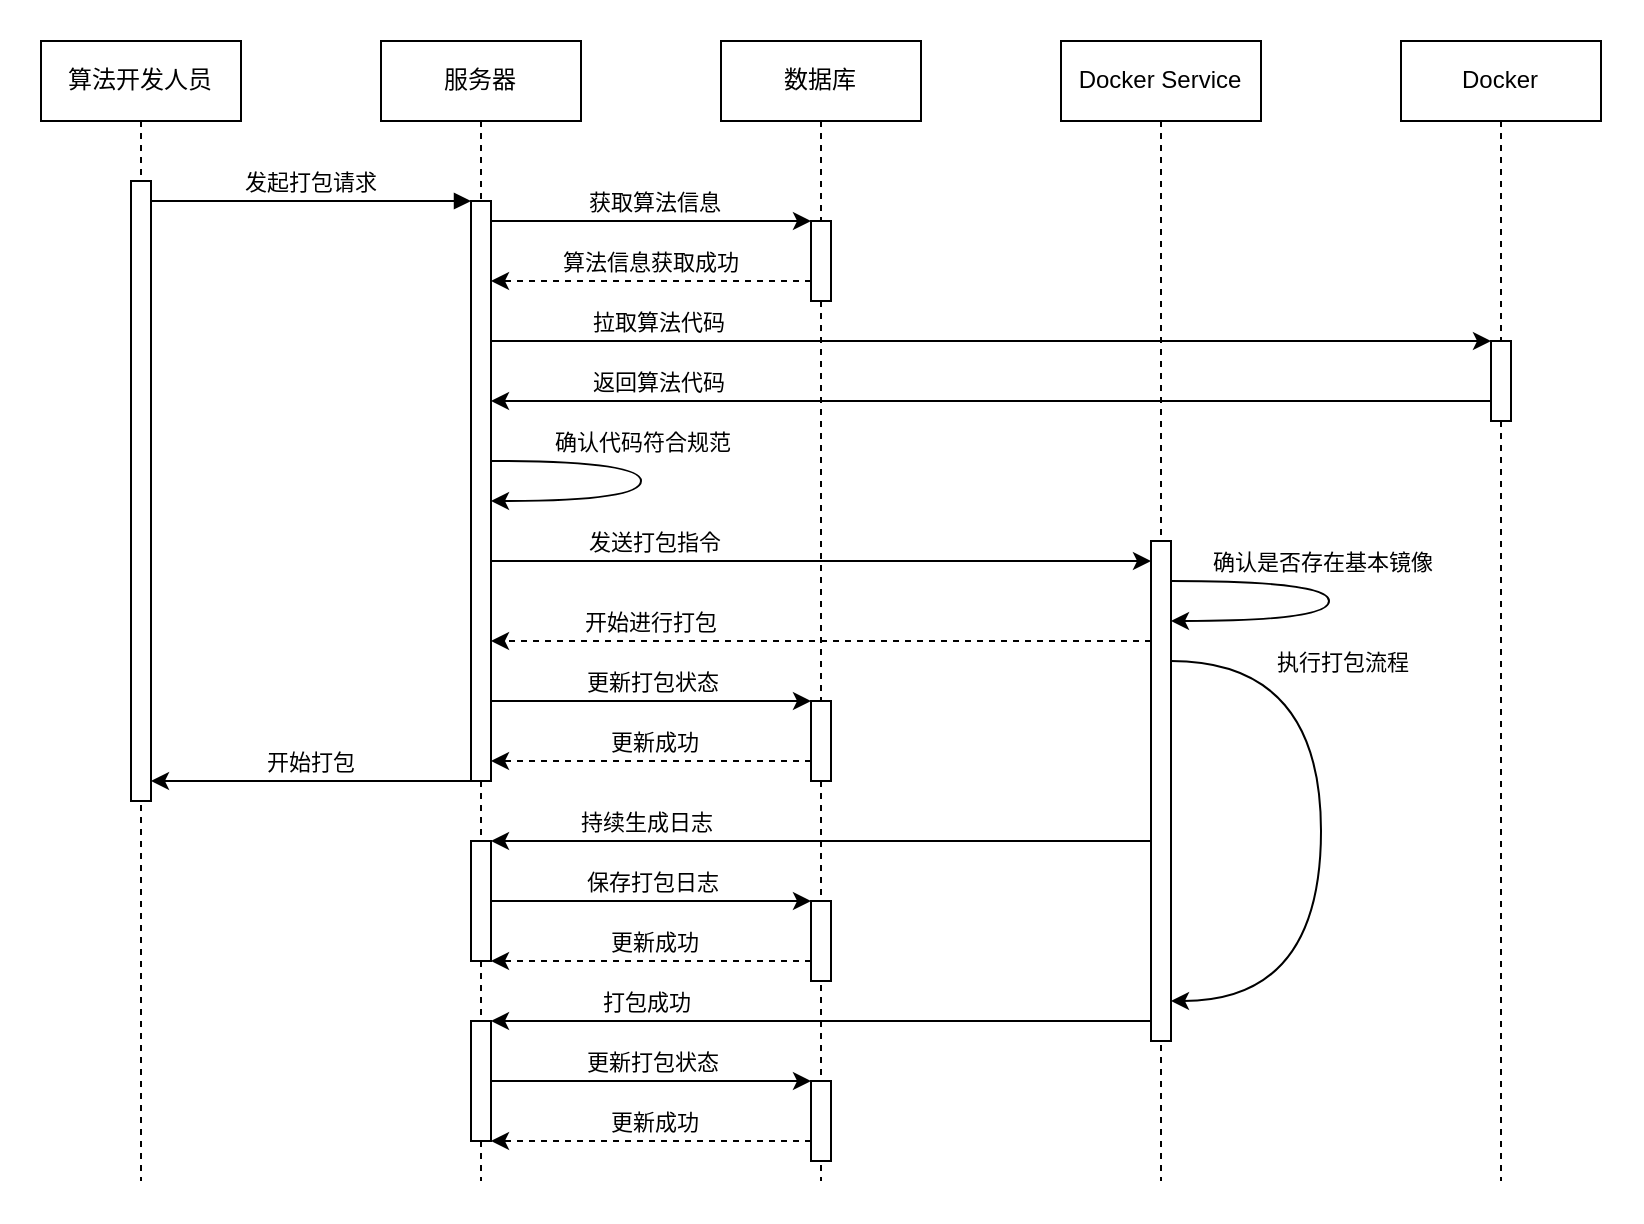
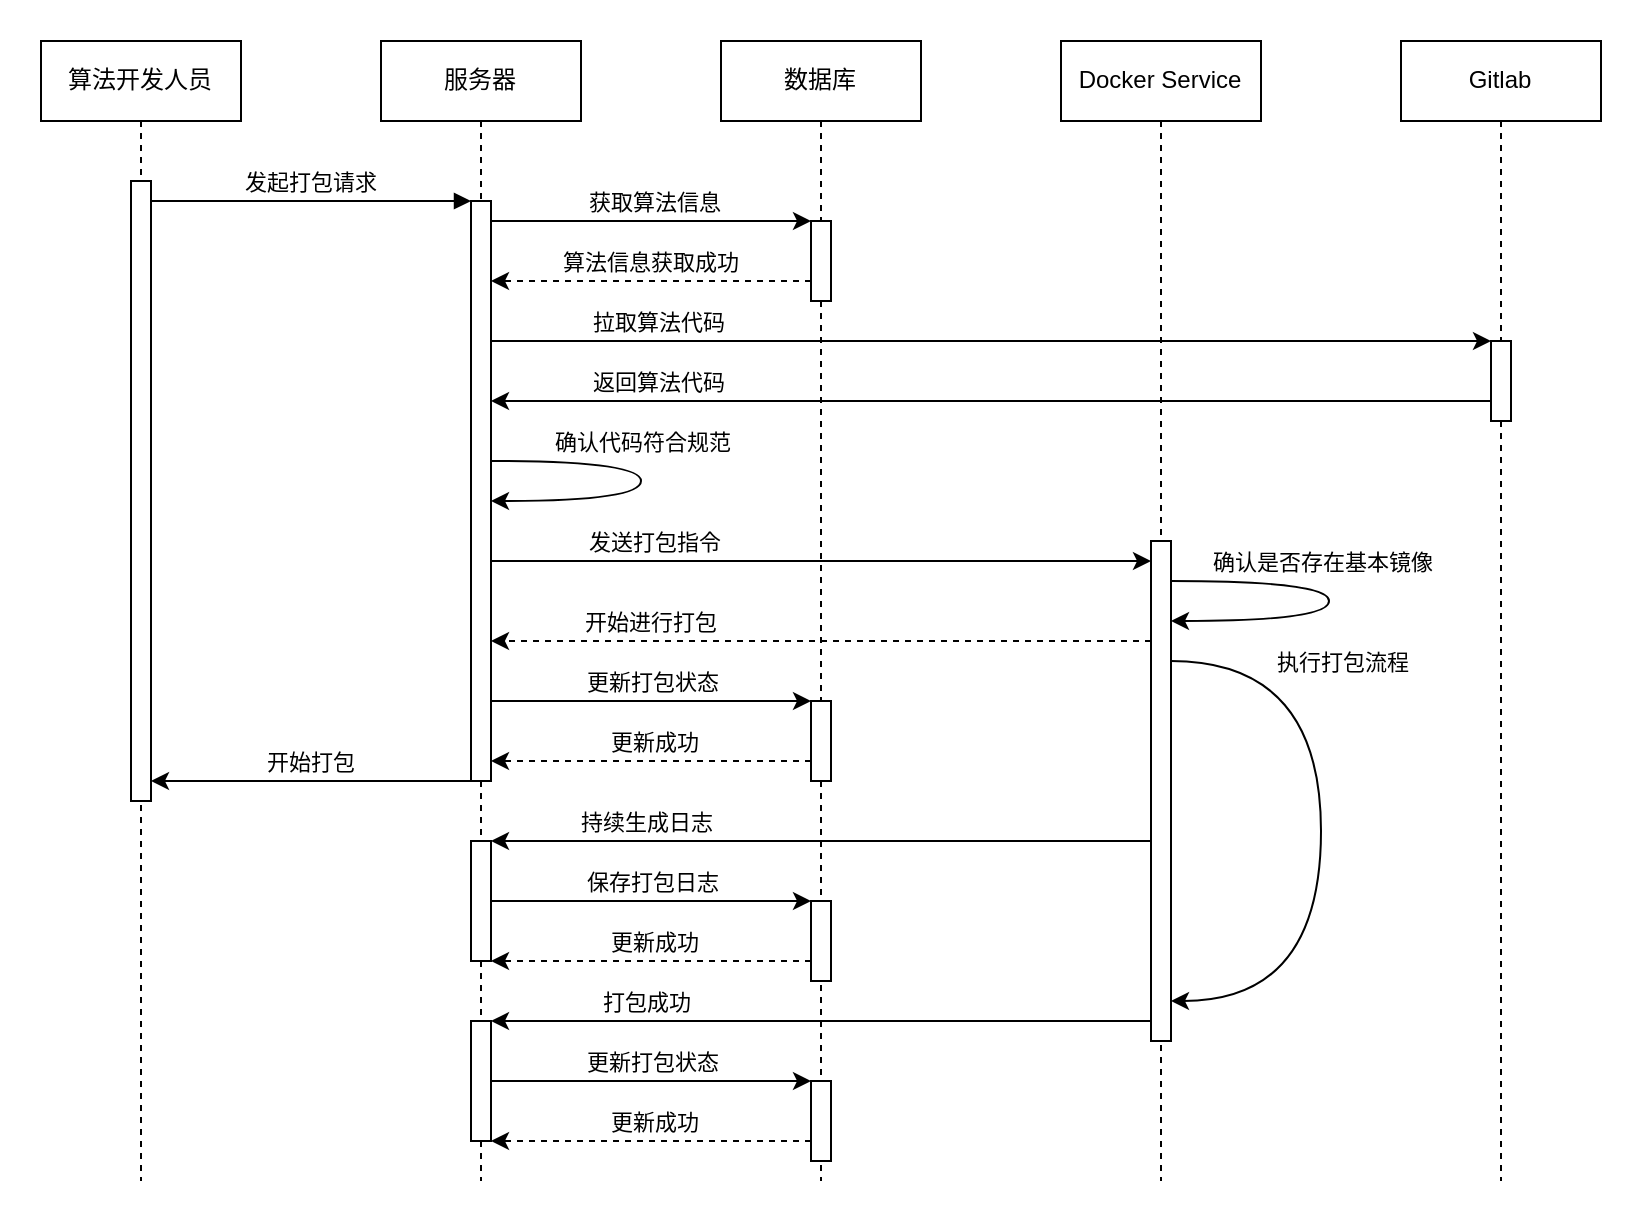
- <mxCell id="36" value="Docker" style="shape=umlLifeline;perimeter=lifelinePerimeter;whiteSpace=wrap;html=1;container=0;dropTarget=0;collapsible=0;recursiveResize=0;outlineConnect=0;portConstraint=eastwest;newEdgeStyle={&quot;edgeStyle&quot;:&quot;elbowEdgeStyle&quot;,&quot;elbow&quot;:&quot;vertical&quot;,&quot;curved&quot;:0,&quot;rounded&quot;:0};" vertex="1" parent="1"><mxGeometry x="700" y="20" width="100" height="570" as="geometry" /></mxCell>
+ <mxCell id="36" value="Gitlab" style="shape=umlLifeline;perimeter=lifelinePerimeter;whiteSpace=wrap;html=1;container=0;dropTarget=0;collapsible=0;recursiveResize=0;outlineConnect=0;portConstraint=eastwest;newEdgeStyle={&quot;edgeStyle&quot;:&quot;elbowEdgeStyle&quot;,&quot;elbow&quot;:&quot;vertical&quot;,&quot;curved&quot;:0,&quot;rounded&quot;:0};" vertex="1" parent="1"><mxGeometry x="700" y="20" width="100" height="570" as="geometry" /></mxCell>
